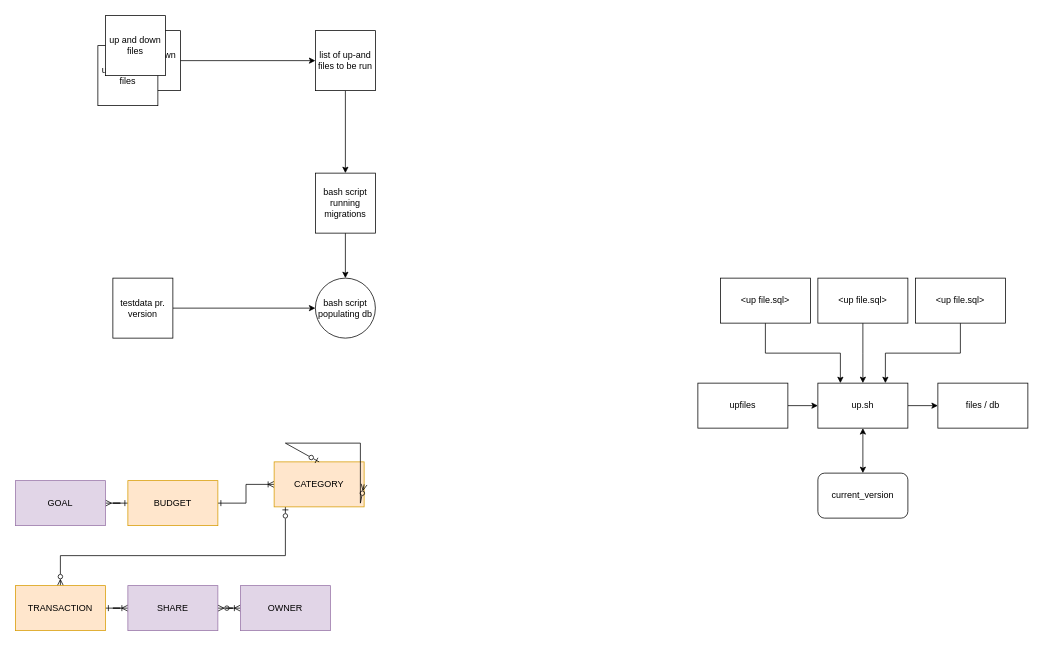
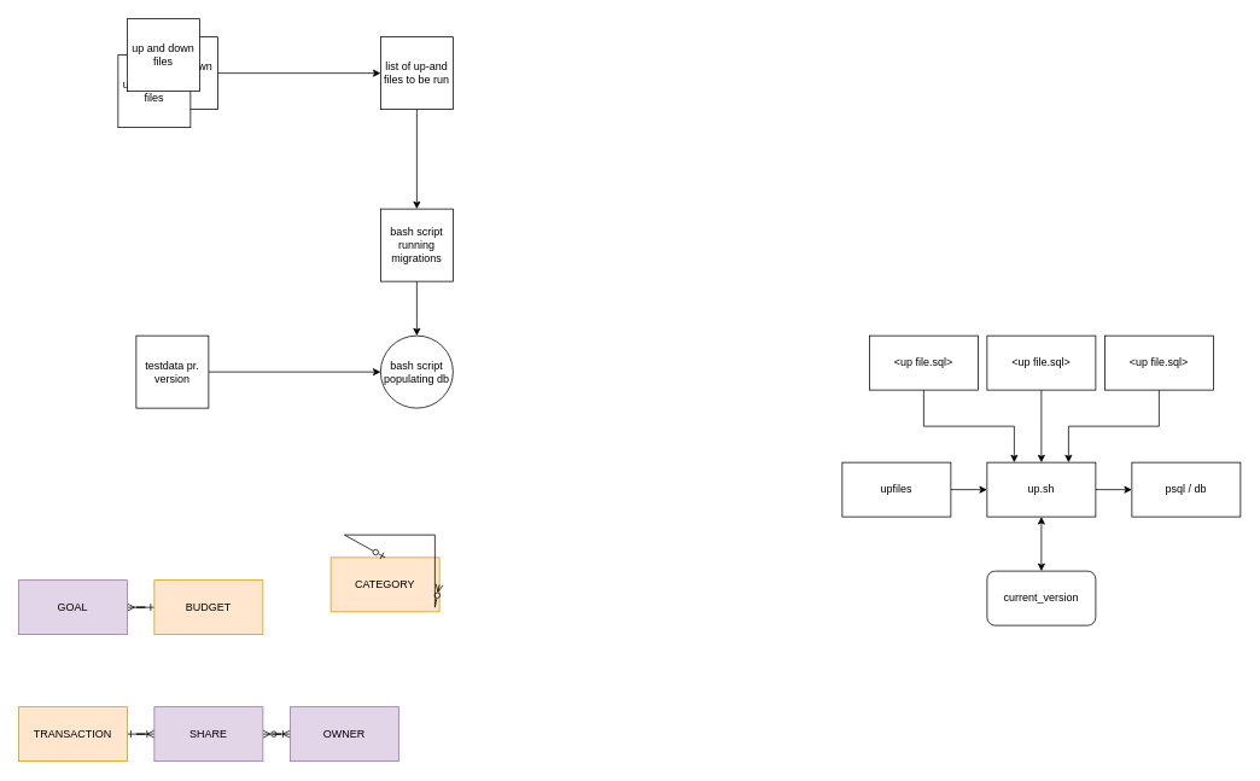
- <mxCell id="37" value="files / db" style="rounded=0;whiteSpace=wrap;html=1;" vertex="1" parent="1"><mxGeometry x="1250" y="510" width="120" height="60" as="geometry" /></mxCell>
+ <mxCell id="37" value="psql / db" style="rounded=0;whiteSpace=wrap;html=1;" vertex="1" parent="1"><mxGeometry x="1250" y="510" width="120" height="60" as="geometry" /></mxCell>
- <mxCell id="15" value="" style="edgeStyle=orthogonalEdgeStyle;rounded=0;orthogonalLoop=1;jettySize=auto;html=1;endArrow=ERoneToMany;endFill=0;startArrow=ERone;startFill=0;" edge="1" parent="1" source="16" target="18"><mxGeometry relative="1" as="geometry" /></mxCell>
- <mxCell id="17" style="edgeStyle=orthogonalEdgeStyle;rounded=0;orthogonalLoop=1;jettySize=auto;html=1;endArrow=ERzeroToMany;endFill=0;startArrow=ERzeroToOne;startFill=0;" edge="1" parent="1" source="18" target="20"><mxGeometry relative="1" as="geometry"><Array as="points"><mxPoint x="380" y="740" /><mxPoint x="80" y="740" /></Array></mxGeometry></mxCell>
